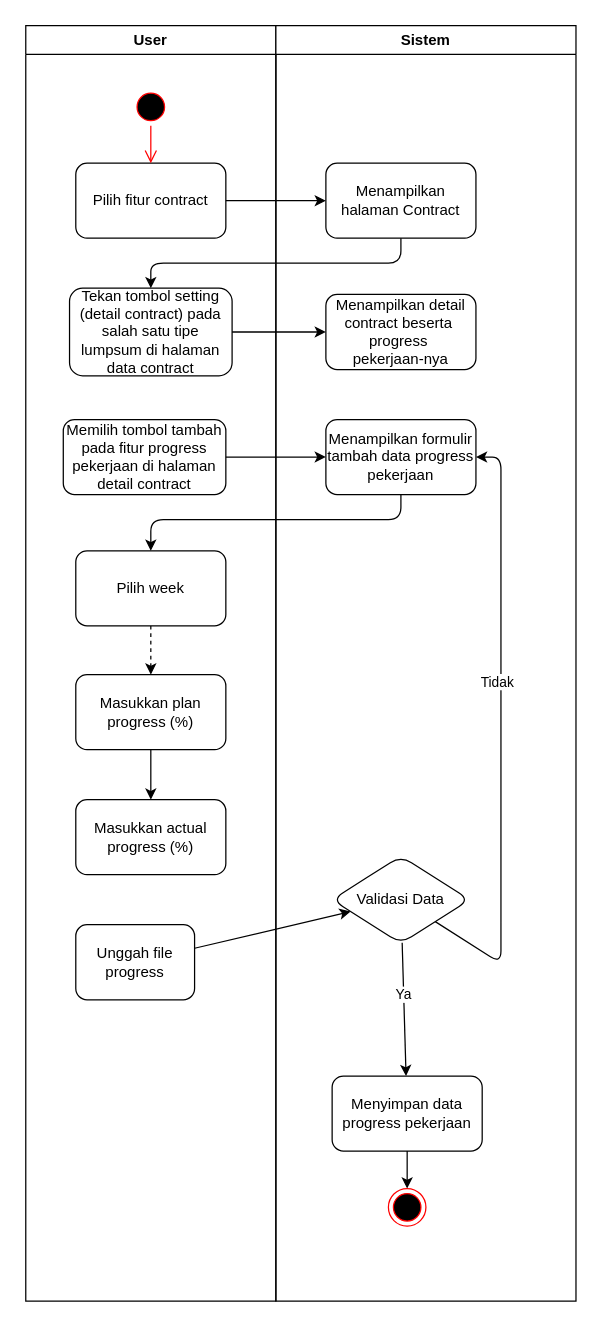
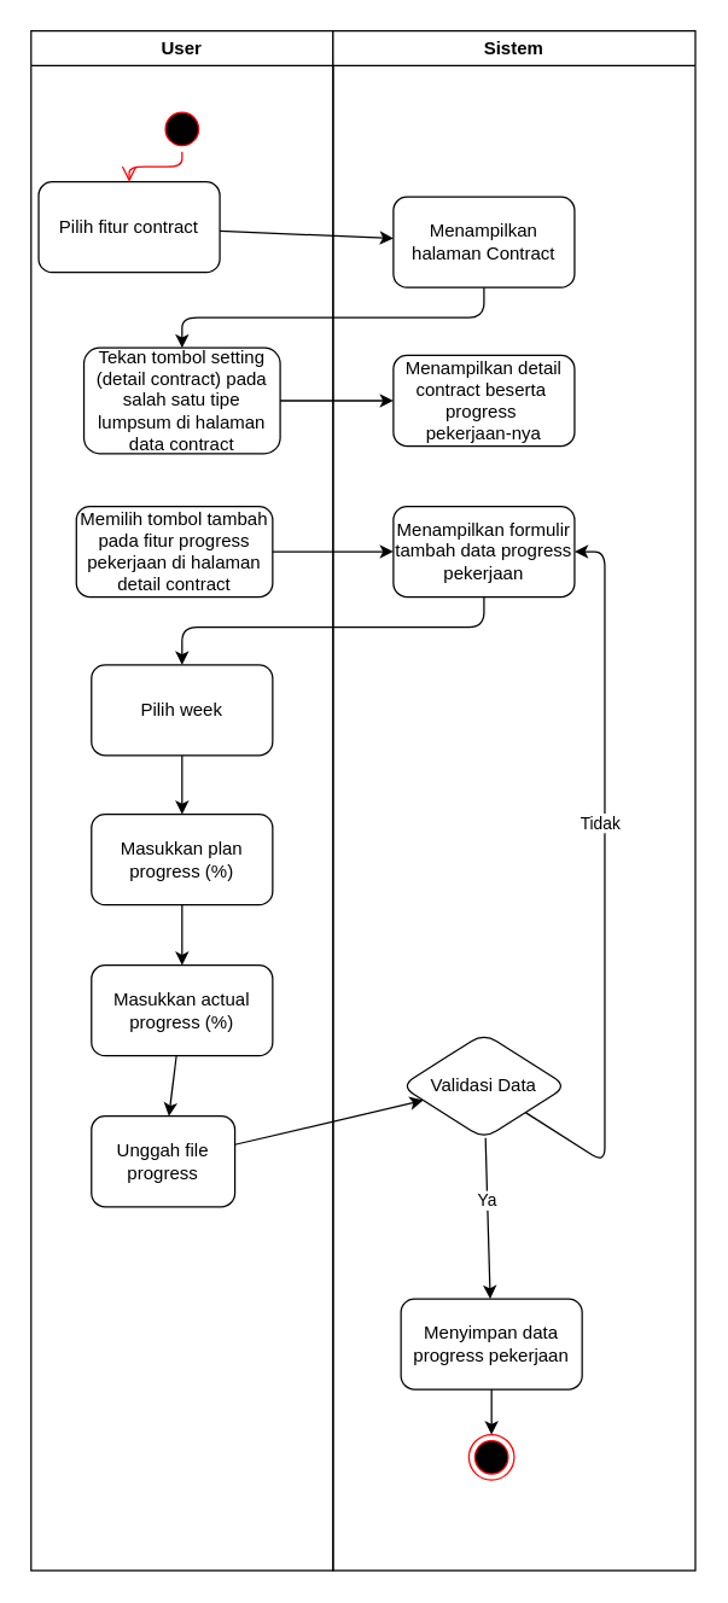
- <mxCell id="4" value="Pilih fitur contract" style="rounded=1;whiteSpace=wrap;html=1;" parent="2" vertex="1"><mxGeometry x="40" y="110" width="120" height="60" as="geometry" /></mxCell>
+ <mxCell id="4" value="Pilih fitur contract" style="rounded=1;whiteSpace=wrap;html=1;" parent="2" vertex="1"><mxGeometry x="5" y="100" width="120" height="60" as="geometry" /></mxCell>
- <mxCell id="7" value="" style="edgeStyle=none;html=1;dashed=1;" parent="2" source="8" target="9" edge="1"><mxGeometry relative="1" as="geometry" /></mxCell>
+ <mxCell id="7" value="" style="edgeStyle=none;html=1;" parent="2" source="8" target="9" edge="1"><mxGeometry relative="1" as="geometry" /></mxCell>
+ <mxCell id="10" value="" style="edgeStyle=none;html=1;" parent="2" source="11" target="13" edge="1"><mxGeometry relative="1" as="geometry" /></mxCell>
